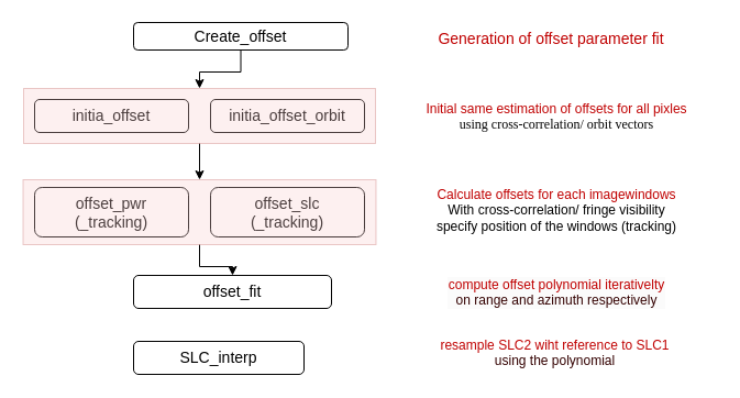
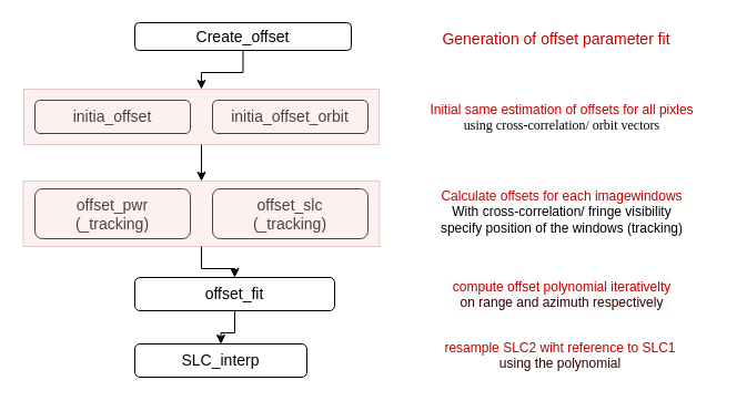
+ <mxCell id="12" value="" style="edgeStyle=orthogonalEdgeStyle;rounded=0;orthogonalLoop=1;jettySize=auto;html=1;" edge="1" parent="1" source="13" target="18"><mxGeometry relative="1" as="geometry" /></mxCell>
